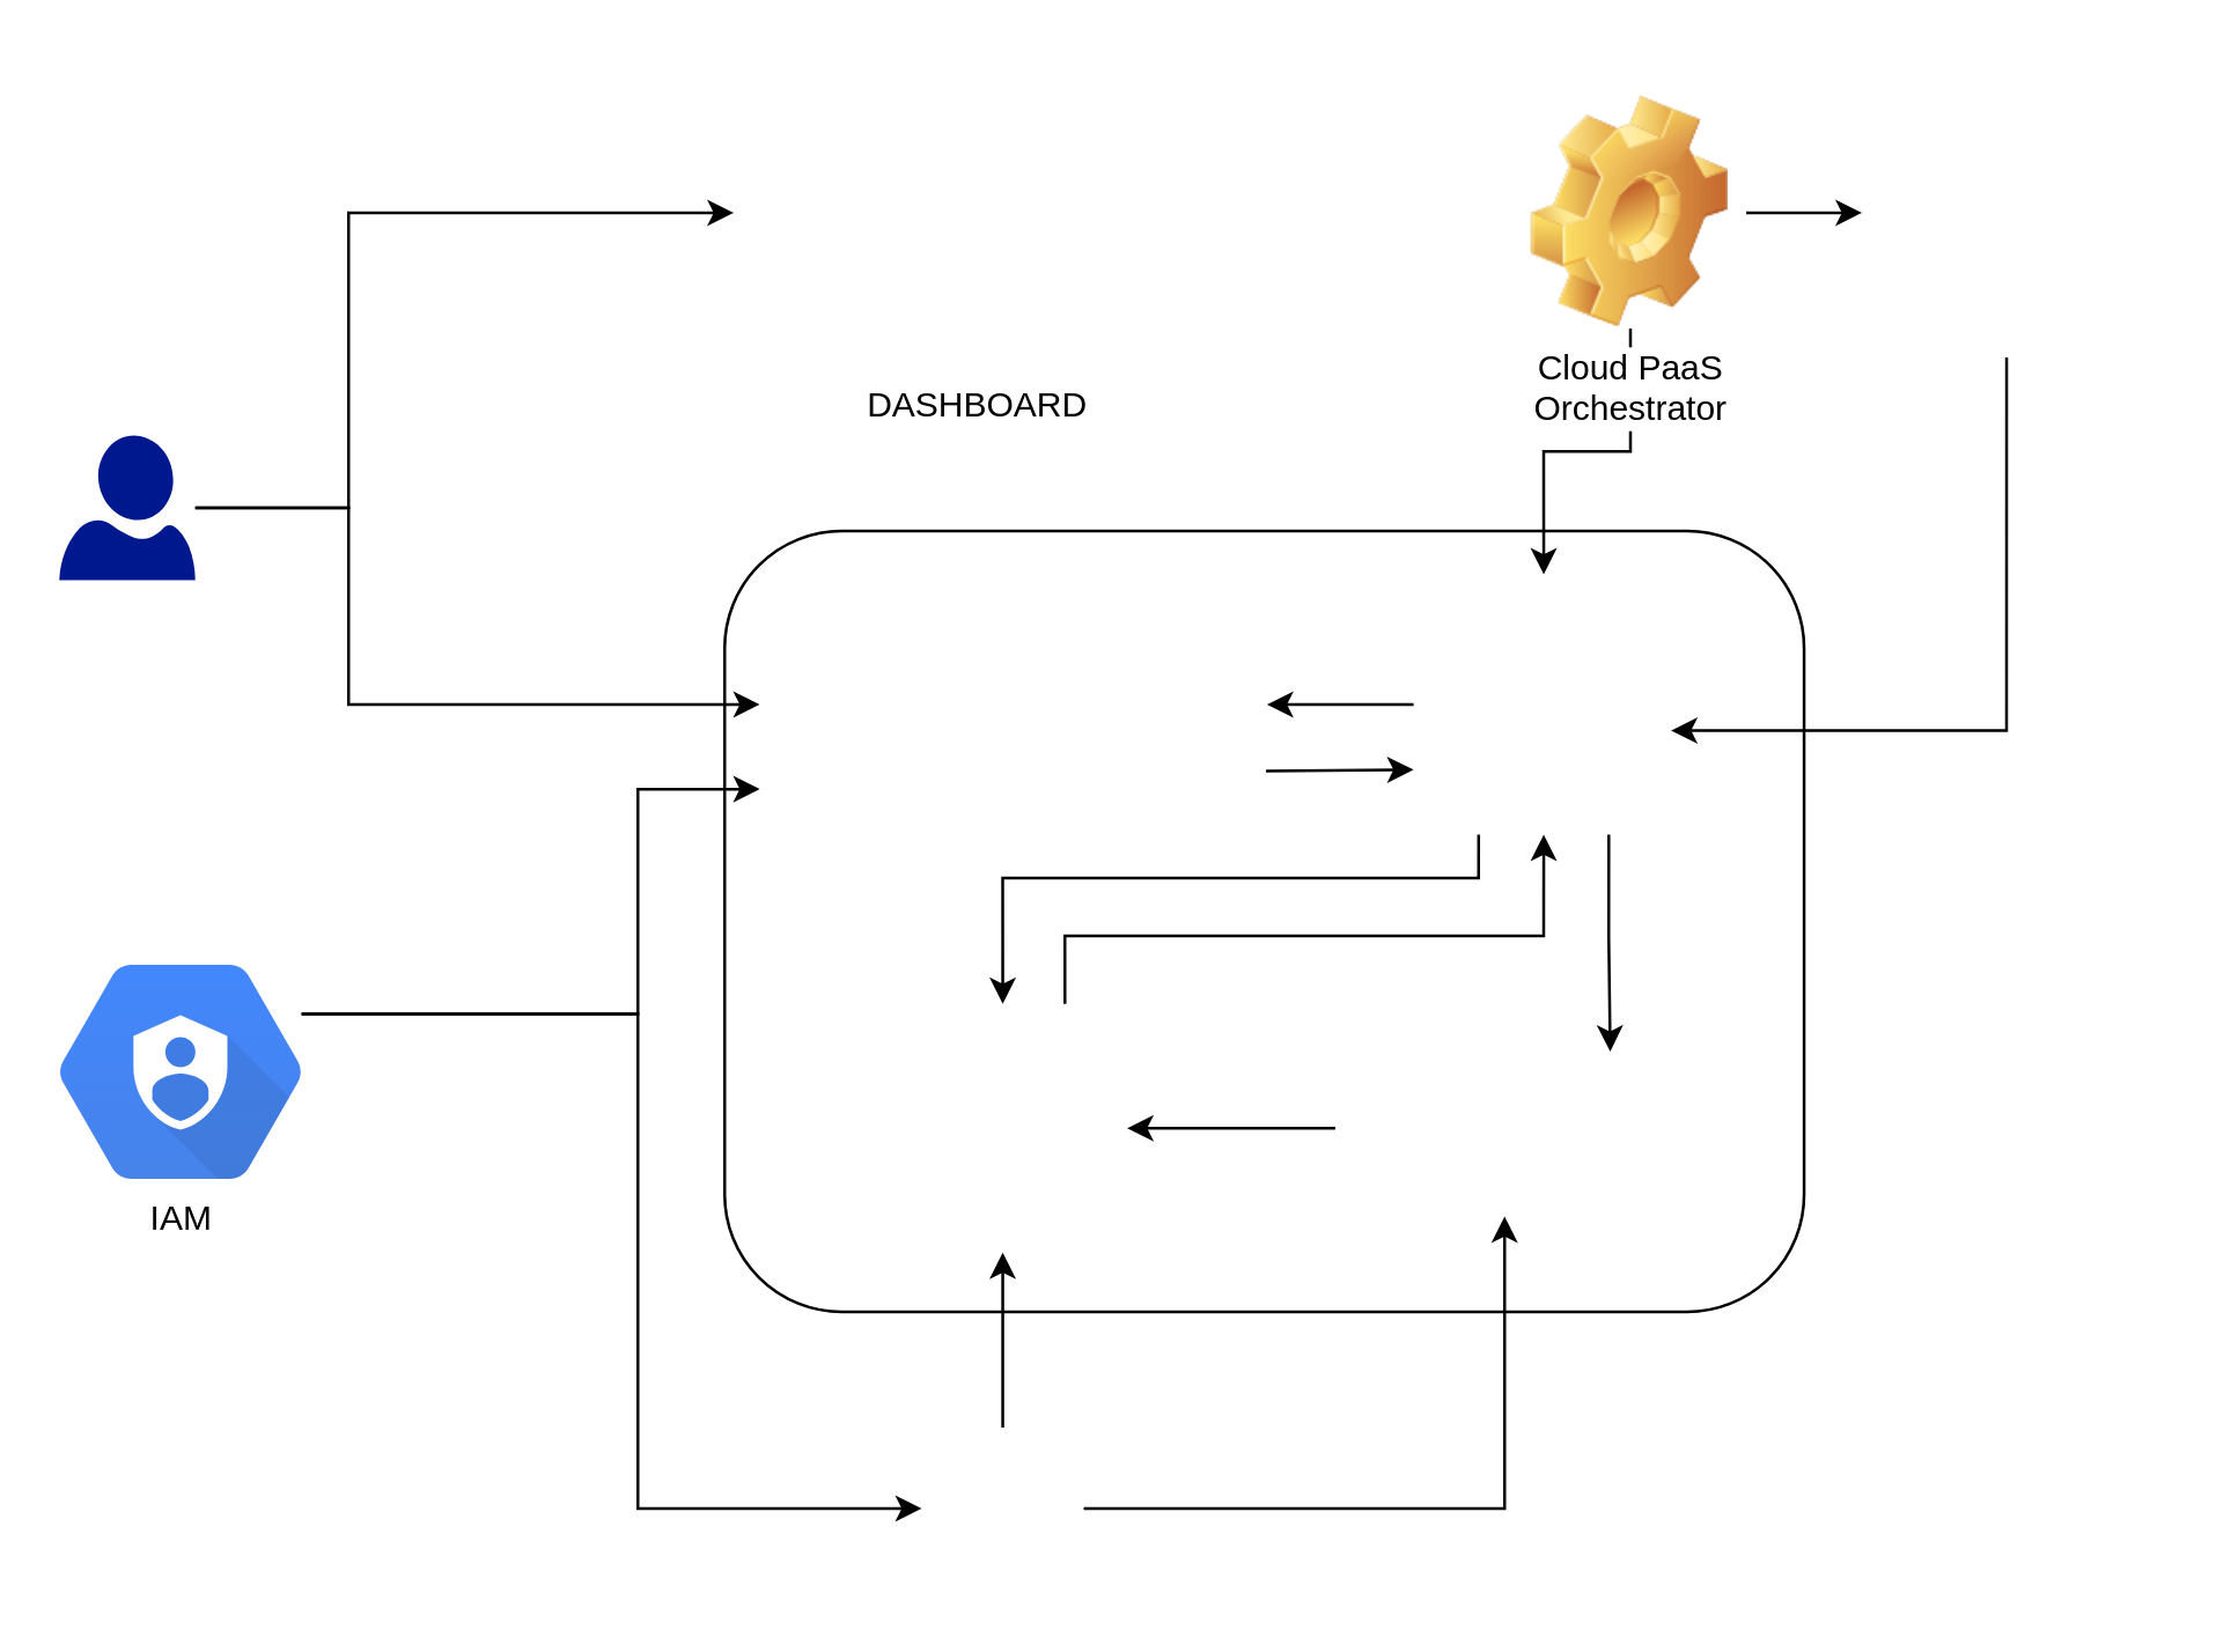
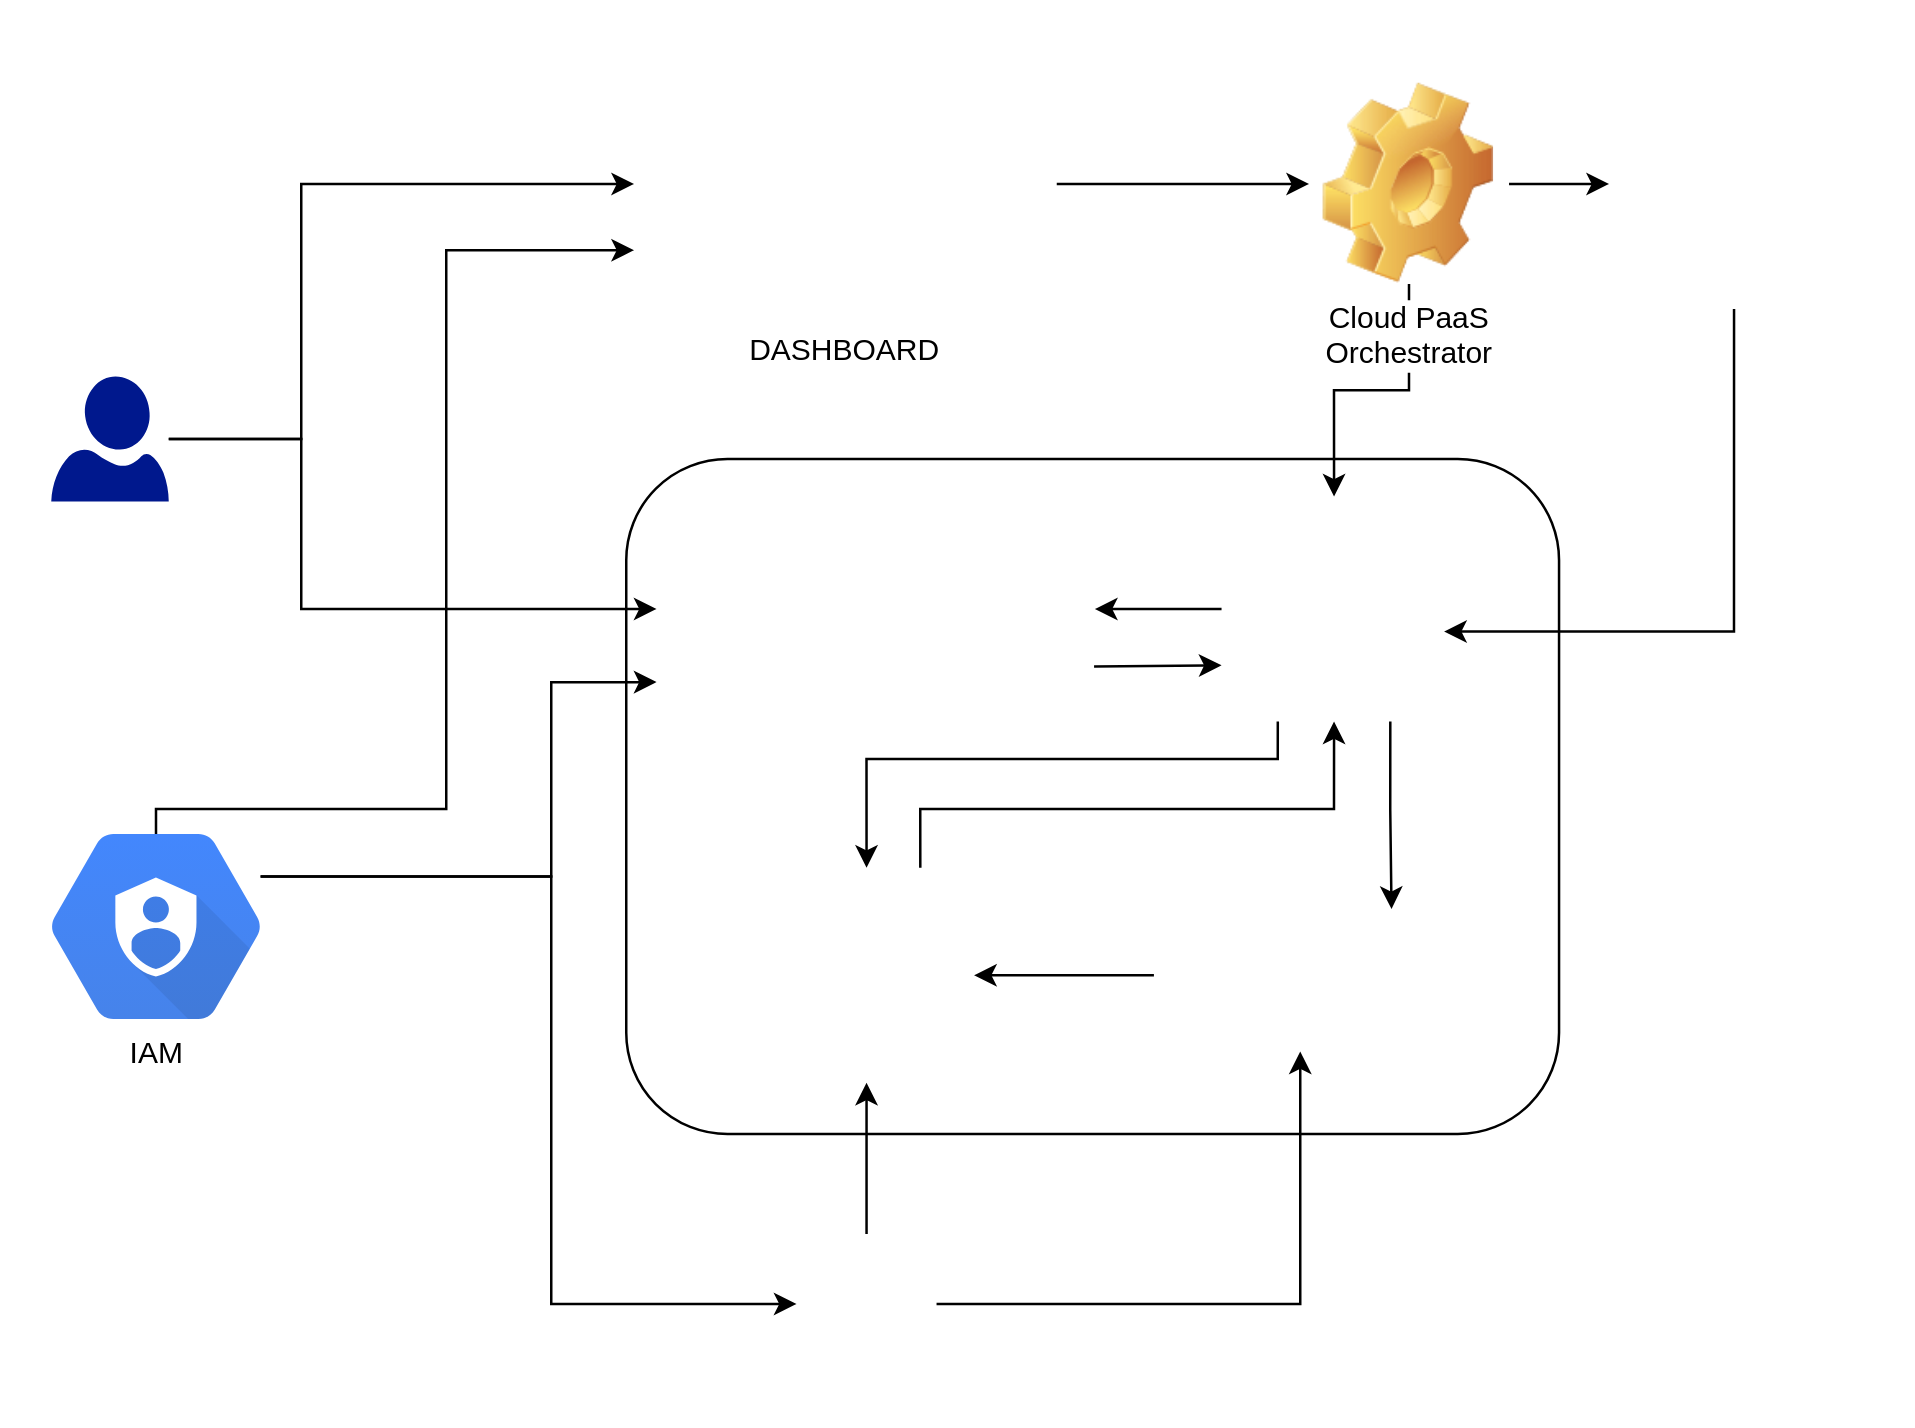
+ <mxCell id="14" style="edgeStyle=orthogonalEdgeStyle;rounded=0;orthogonalLoop=1;jettySize=auto;html=1;" edge="1" parent="1" source="15" target="18"><mxGeometry relative="1" as="geometry" /></mxCell>
+ <mxCell id="26" style="edgeStyle=orthogonalEdgeStyle;rounded=0;orthogonalLoop=1;jettySize=auto;html=1;entryX=0;entryY=0.75;entryDx=0;entryDy=0;" edge="1" parent="1" source="29" target="15"><mxGeometry relative="1" as="geometry"><Array as="points"><mxPoint x="178" y="323" /><mxPoint x="178" y="100" /></Array></mxGeometry></mxCell>
